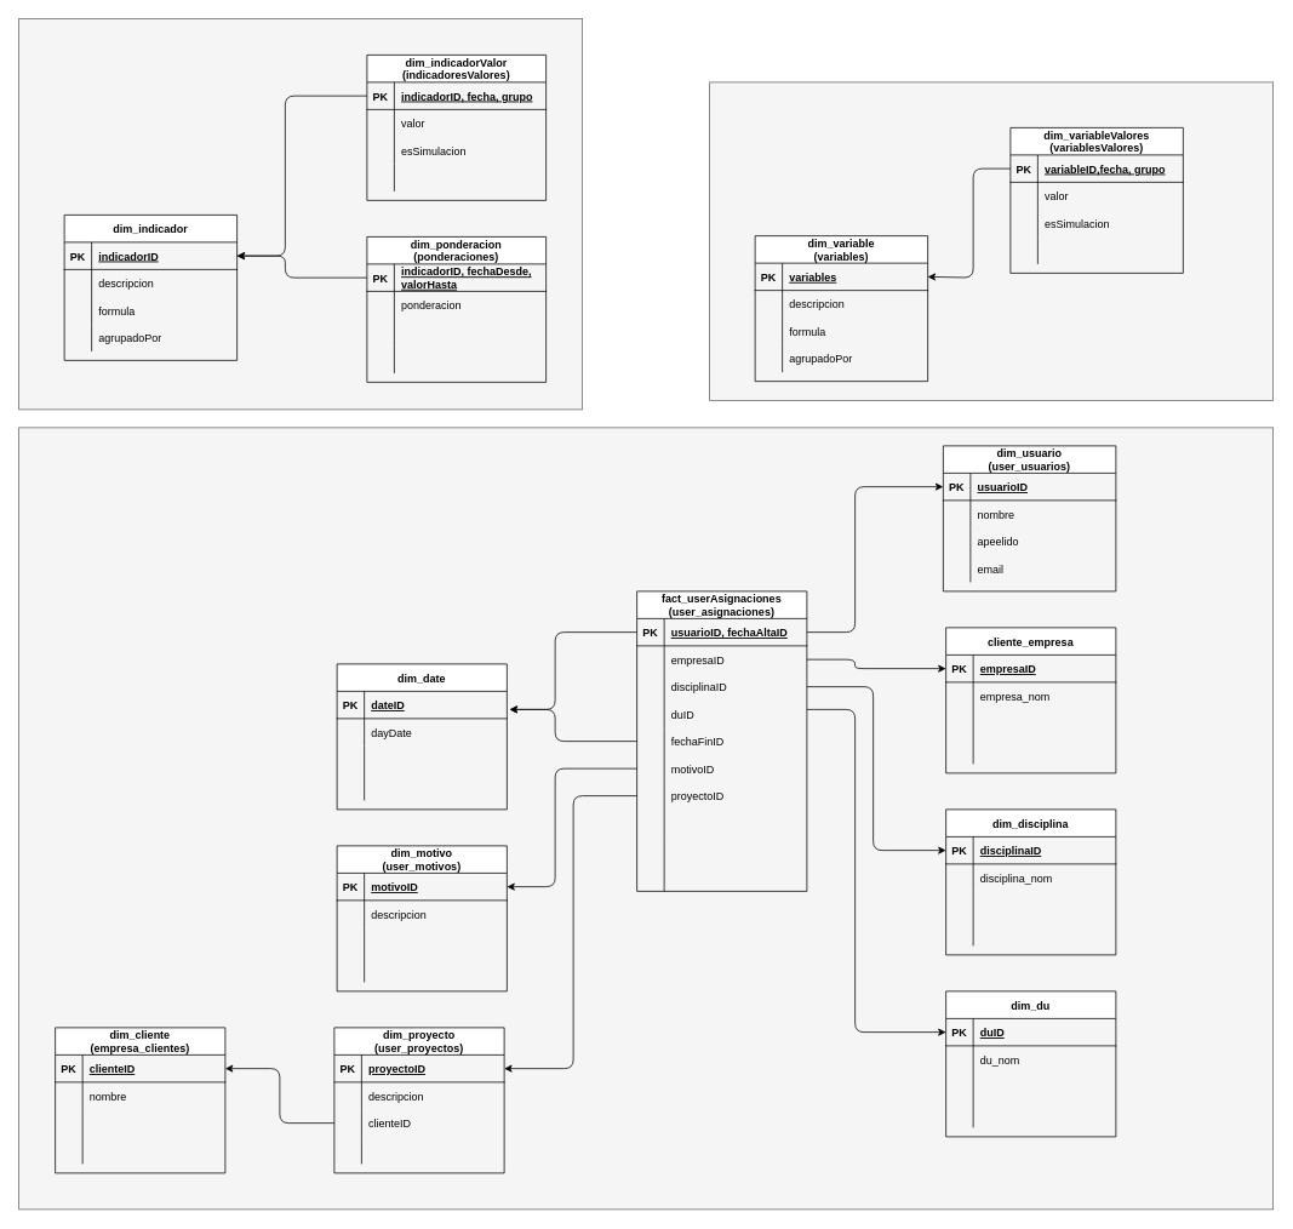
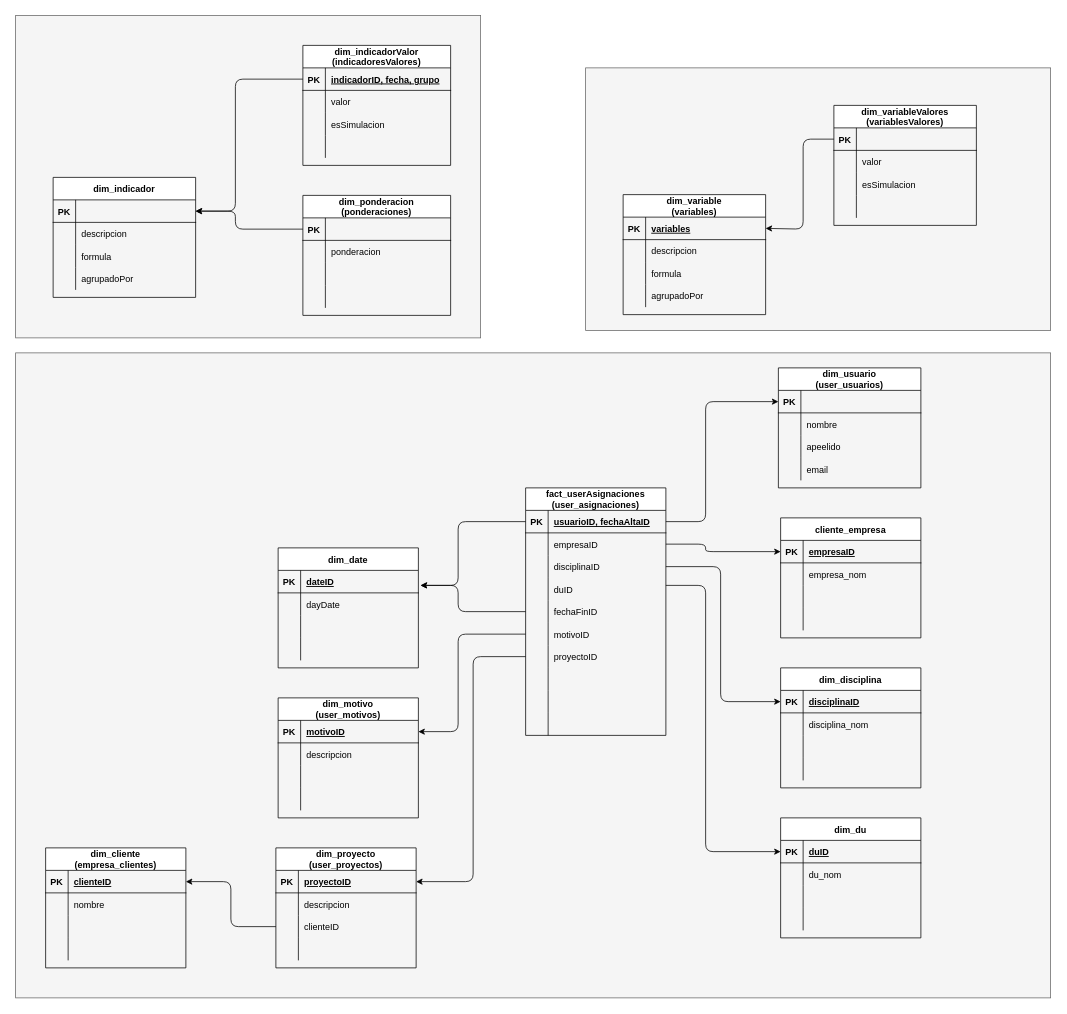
- <mxCell id="206" value="variableID,fecha, grupo" style="shape=partialRectangle;connectable=0;fillColor=none;top=0;left=0;bottom=0;right=0;align=left;spacingLeft=6;fontStyle=5;overflow=hidden;" vertex="1" parent="204"><mxGeometry x="30" width="160" height="30" as="geometry" /></mxCell>
- <mxCell id="8" value="indicadorID" style="shape=partialRectangle;connectable=0;fillColor=none;top=0;left=0;bottom=0;right=0;align=left;spacingLeft=6;fontStyle=5;overflow=hidden;" vertex="1" parent="6"><mxGeometry x="30" width="160" height="30" as="geometry" /></mxCell>
- <mxCell id="35" value="indicadorID, fechaDesde, &#10;valorHasta" style="shape=partialRectangle;connectable=0;fillColor=none;top=0;left=0;bottom=0;right=0;align=left;spacingLeft=6;fontStyle=5;overflow=hidden;" vertex="1" parent="33"><mxGeometry x="30" width="167" height="30" as="geometry" /></mxCell>
- <mxCell id="179" value="usuarioID" style="shape=partialRectangle;connectable=0;fillColor=none;top=0;left=0;bottom=0;right=0;align=left;spacingLeft=6;fontStyle=5;overflow=hidden;" vertex="1" parent="177"><mxGeometry x="30" width="160" height="30" as="geometry" /></mxCell>
